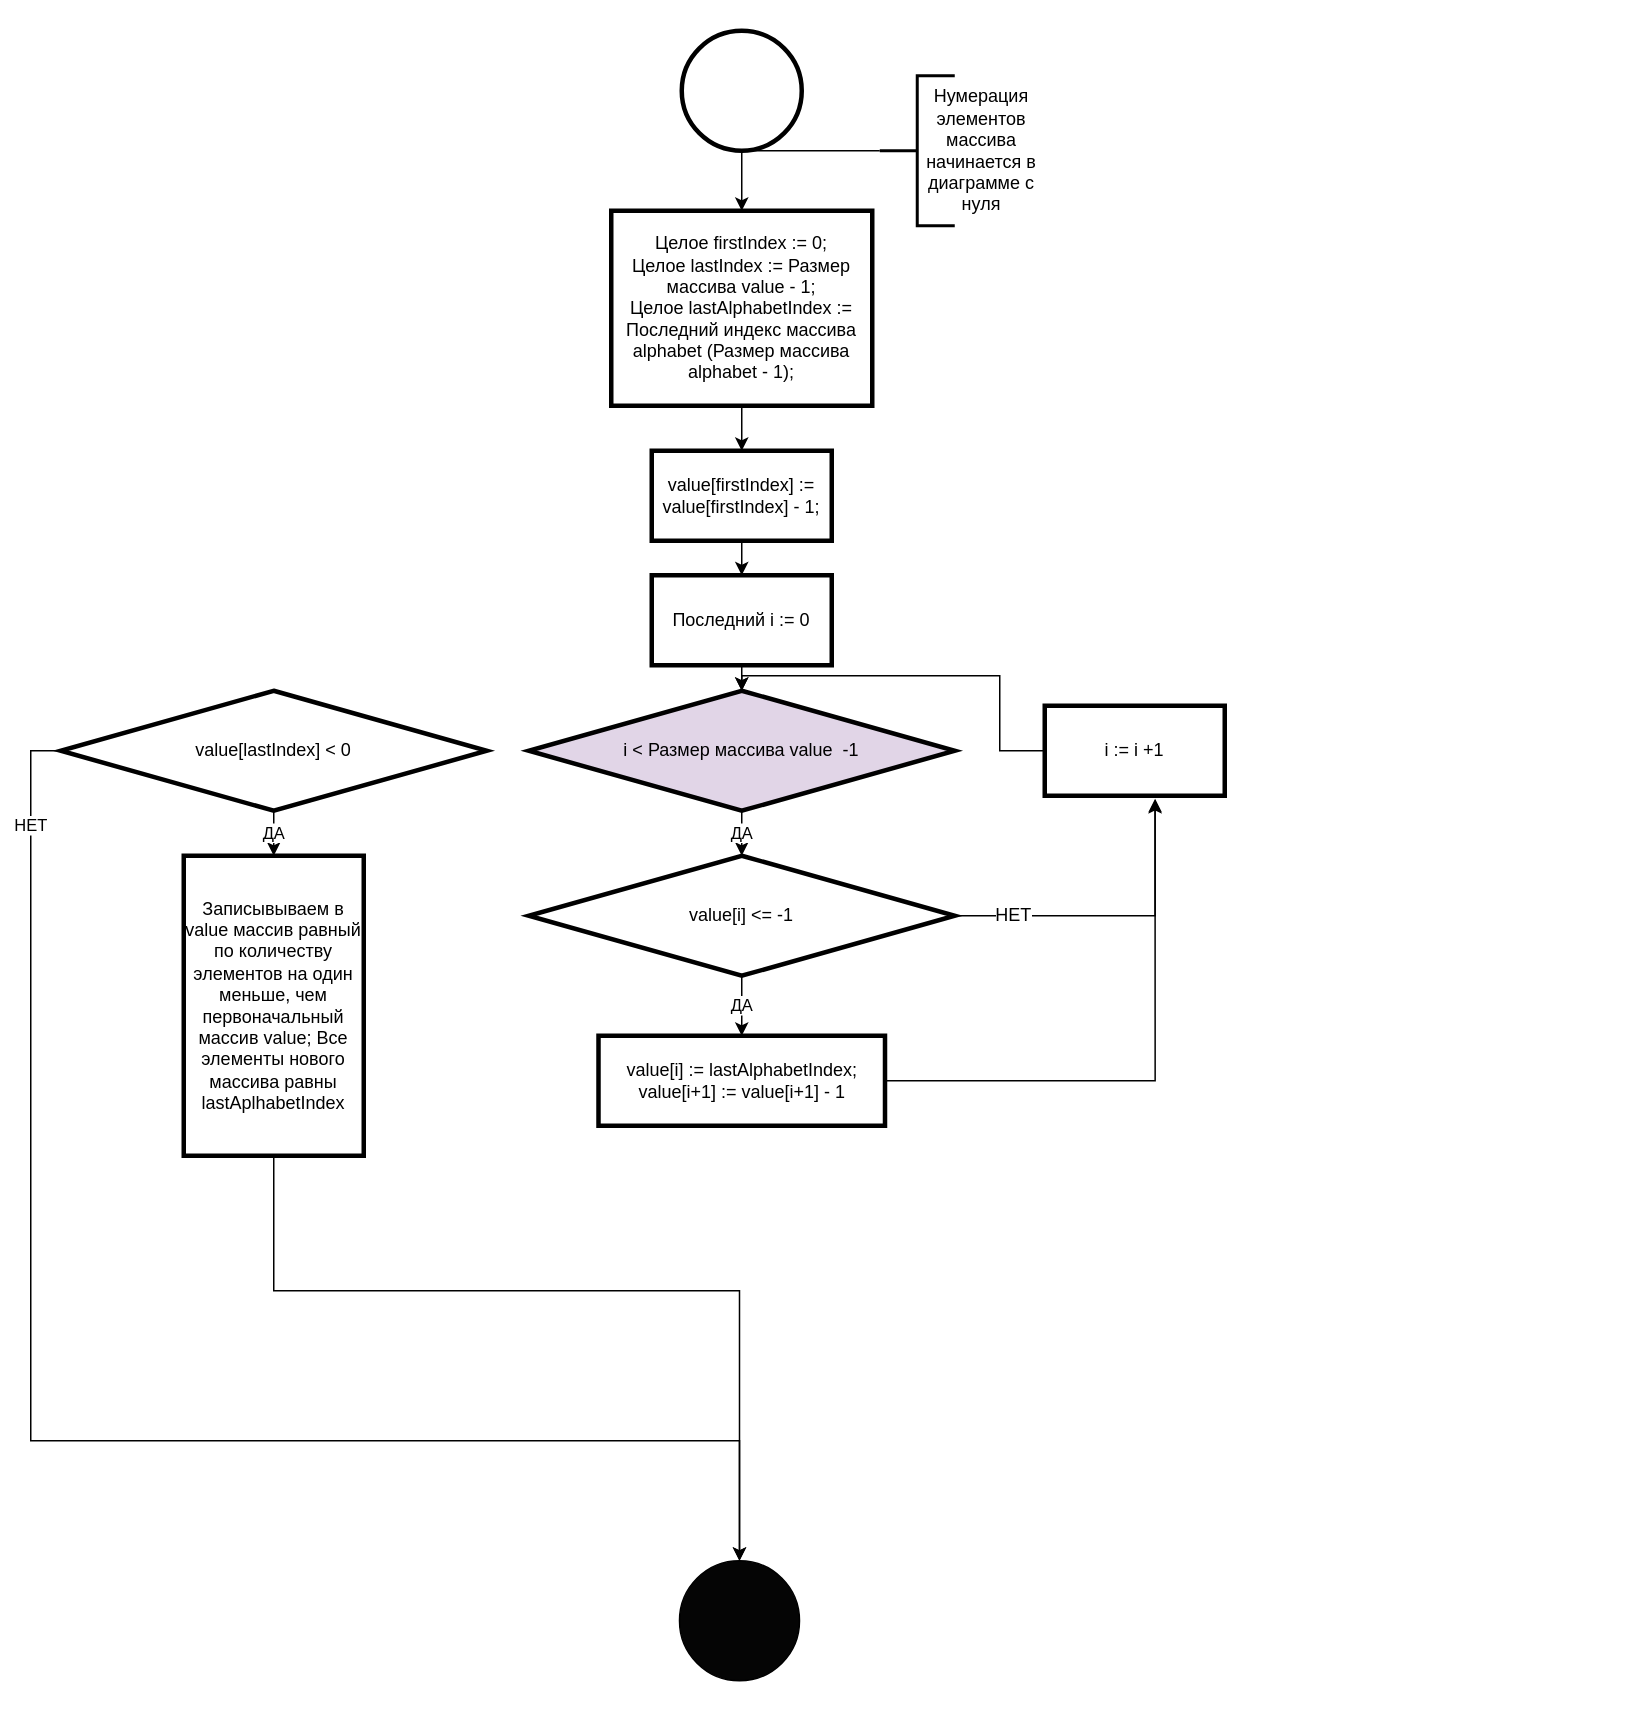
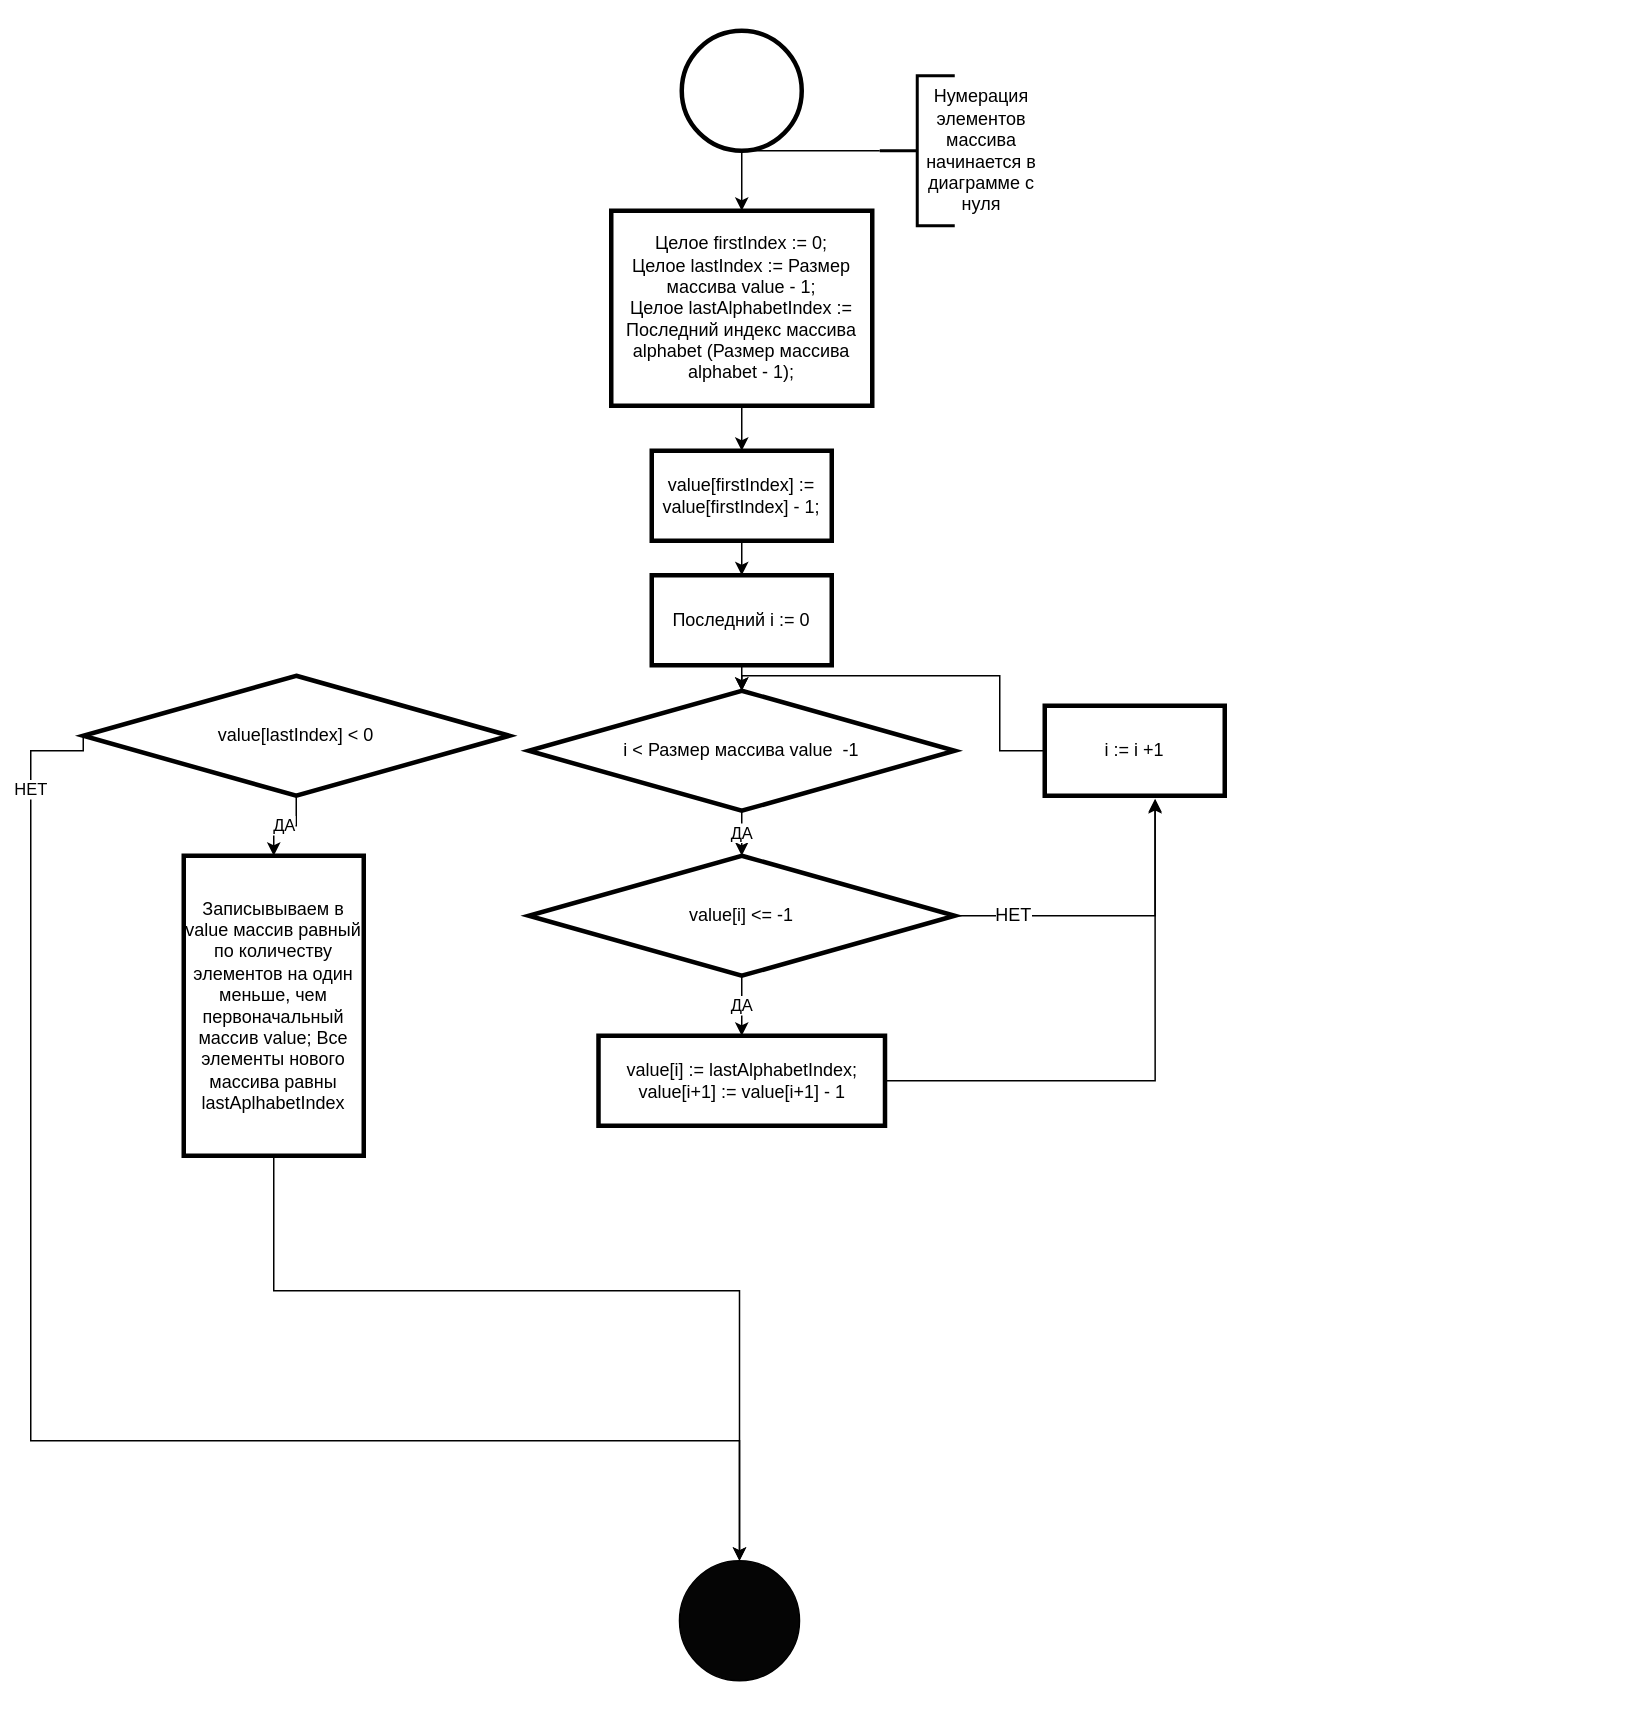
- <mxCell id="27" value="value[lastIndex] &amp;lt; 0" style="rhombus;whiteSpace=wrap;html=1;fillColor=#FFFFFF;fontColor=#000000;strokeWidth=3;" vertex="1" parent="1"><mxGeometry x="40" y="460" width="284" height="80" as="geometry" /></mxCell>
+ <mxCell id="27" value="value[lastIndex] &amp;lt; 0" style="rhombus;whiteSpace=wrap;html=1;fillColor=#FFFFFF;fontColor=#000000;strokeWidth=3;" vertex="1" parent="1"><mxGeometry x="55" y="450" width="284" height="80" as="geometry" /></mxCell>
- <mxCell id="7" value="i &amp;lt; Размер массива value&amp;nbsp; -1" style="rhombus;whiteSpace=wrap;html=1;fillColor=#e1d5e7;fontColor=#000000;strokeWidth=3;" parent="1" vertex="1"><mxGeometry x="352" y="460" width="284" height="80" as="geometry" /></mxCell>
+ <mxCell id="7" value="i &amp;lt; Размер массива value&amp;nbsp; -1" style="rhombus;whiteSpace=wrap;html=1;fillColor=#FFFFFF;fontColor=#000000;strokeWidth=3;" parent="1" vertex="1"><mxGeometry x="352" y="460" width="284" height="80" as="geometry" /></mxCell>
